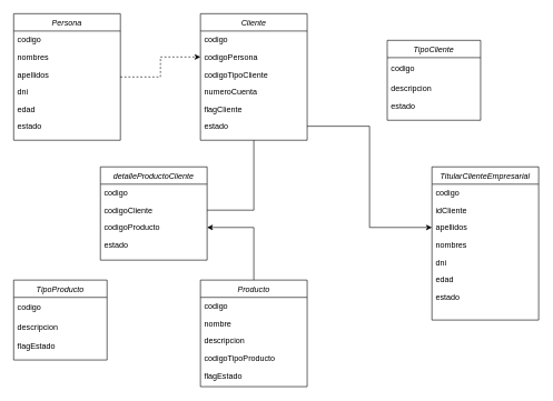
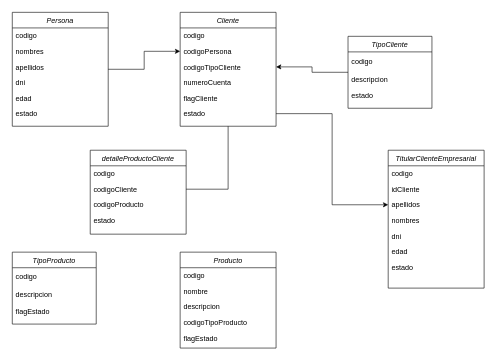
- <mxCell id="2" style="edgeStyle=orthogonalEdgeStyle;rounded=0;orthogonalLoop=1;jettySize=auto;html=1;entryX=0;entryY=0.5;entryDx=0;entryDy=0;dashed=1;" parent="1" source="3" target="22" edge="1"><mxGeometry relative="1" as="geometry" /></mxCell>
+ <mxCell id="2" style="edgeStyle=orthogonalEdgeStyle;rounded=0;orthogonalLoop=1;jettySize=auto;html=1;entryX=0;entryY=0.5;entryDx=0;entryDy=0;" parent="1" source="3" target="22" edge="1"><mxGeometry relative="1" as="geometry" /></mxCell>
+ <mxCell id="10" style="edgeStyle=orthogonalEdgeStyle;rounded=0;orthogonalLoop=1;jettySize=auto;html=1;entryX=1;entryY=0.5;entryDx=0;entryDy=0;" parent="1" source="11" target="23" edge="1"><mxGeometry relative="1" as="geometry" /></mxCell>
- <mxCell id="27" style="edgeStyle=orthogonalEdgeStyle;rounded=0;orthogonalLoop=1;jettySize=auto;html=1;entryX=1;entryY=0.5;entryDx=0;entryDy=0;" parent="1" source="28" target="37" edge="1"><mxGeometry relative="1" as="geometry" /></mxCell>
